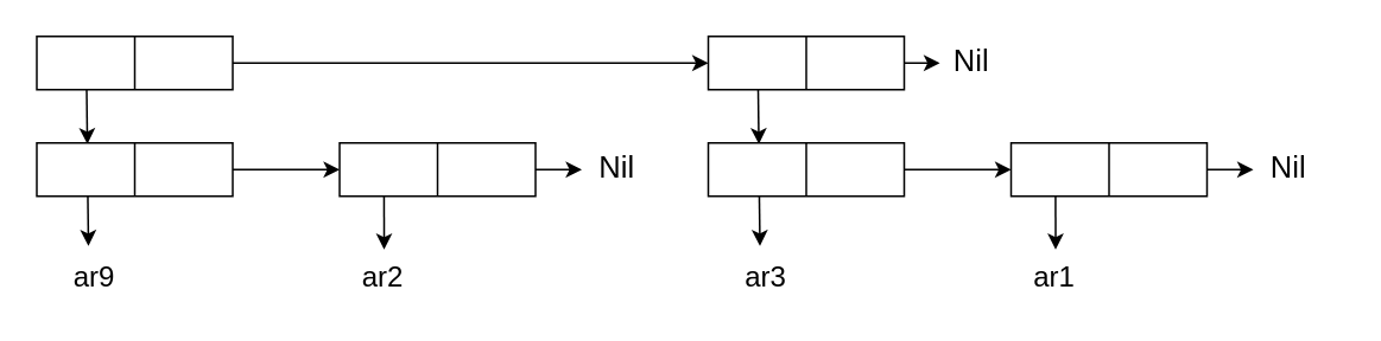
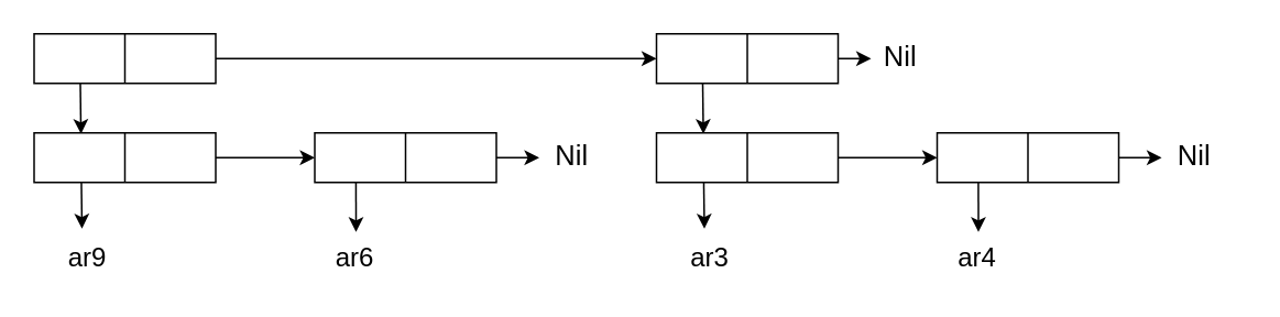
- <mxCell id="29" value="ar2" style="text;strokeColor=none;fillColor=none;align=left;verticalAlign=middle;spacingLeft=4;spacingRight=4;overflow=hidden;points=[[0,0.5],[1,0.5]];portConstraint=eastwest;rotatable=0;whiteSpace=wrap;html=1;fontSize=16;" vertex="1" parent="1"><mxGeometry x="197" y="140" width="80" height="30" as="geometry" /></mxCell>
+ <mxCell id="29" value="ar6" style="text;strokeColor=none;fillColor=none;align=left;verticalAlign=middle;spacingLeft=4;spacingRight=4;overflow=hidden;points=[[0,0.5],[1,0.5]];portConstraint=eastwest;rotatable=0;whiteSpace=wrap;html=1;fontSize=16;" vertex="1" parent="1"><mxGeometry x="197" y="140" width="80" height="30" as="geometry" /></mxCell>
- <mxCell id="44" value="ar1" style="text;strokeColor=none;fillColor=none;align=left;verticalAlign=middle;spacingLeft=4;spacingRight=4;overflow=hidden;points=[[0,0.5],[1,0.5]];portConstraint=eastwest;rotatable=0;whiteSpace=wrap;html=1;fontSize=16;" vertex="1" parent="1"><mxGeometry x="574" y="140" width="80" height="30" as="geometry" /></mxCell>
+ <mxCell id="44" value="ar4" style="text;strokeColor=none;fillColor=none;align=left;verticalAlign=middle;spacingLeft=4;spacingRight=4;overflow=hidden;points=[[0,0.5],[1,0.5]];portConstraint=eastwest;rotatable=0;whiteSpace=wrap;html=1;fontSize=16;" vertex="1" parent="1"><mxGeometry x="574" y="140" width="80" height="30" as="geometry" /></mxCell>
